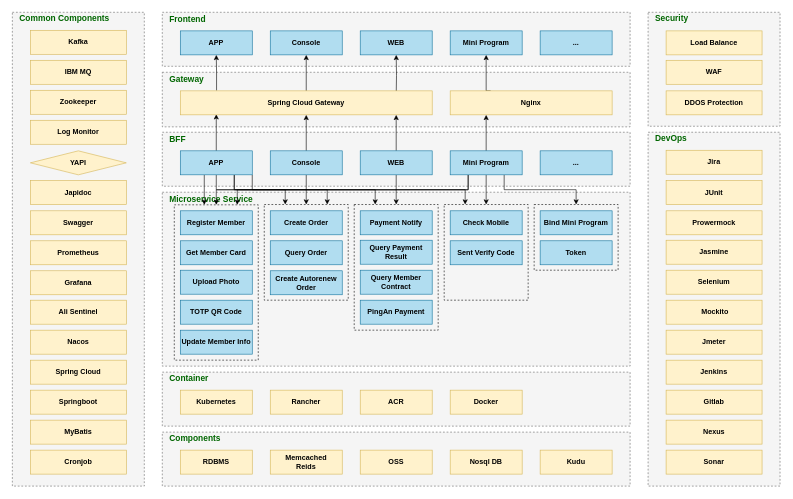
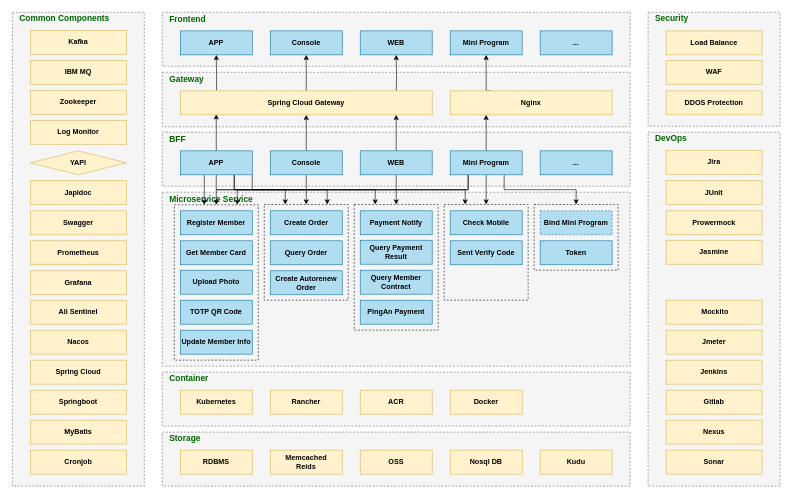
- <mxCell id="29" value="Bind Mini Program" style="rounded=0;whiteSpace=wrap;html=1;fillColor=#b1ddf0;strokeColor=#10739e;fontStyle=1" parent="1" vertex="1"><mxGeometry x="900" y="351" width="120" height="40" as="geometry" /></mxCell>
+ <mxCell id="29" value="Bind Mini Program" style="rounded=0;whiteSpace=wrap;html=1;fillColor=#b1ddf0;strokeColor=#10739e;fontStyle=1;dashed=1;" parent="1" vertex="1"><mxGeometry x="900" y="351" width="120" height="40" as="geometry" /></mxCell>
- <mxCell id="74" value="Selenium" style="rounded=0;whiteSpace=wrap;html=1;fillColor=#fff2cc;strokeColor=#d6b656;fontStyle=1" parent="1" vertex="1"><mxGeometry x="1110" y="450" width="160" height="40" as="geometry" /></mxCell>
- <mxCell id="14" value="Components" style="text;html=1;strokeColor=none;fillColor=none;align=left;verticalAlign=middle;whiteSpace=wrap;rounded=0;dashed=1;textDirection=ltr;fontStyle=1;fontSize=14;fontColor=#006600;" parent="1" vertex="1"><mxGeometry x="280" y="720" width="100" height="20" as="geometry" /></mxCell>
+ <mxCell id="14" value="Storage" style="text;html=1;strokeColor=none;fillColor=none;align=left;verticalAlign=middle;whiteSpace=wrap;rounded=0;dashed=1;textDirection=ltr;fontStyle=1;fontSize=14;fontColor=#006600;" parent="1" vertex="1"><mxGeometry x="280" y="720" width="100" height="20" as="geometry" /></mxCell>
